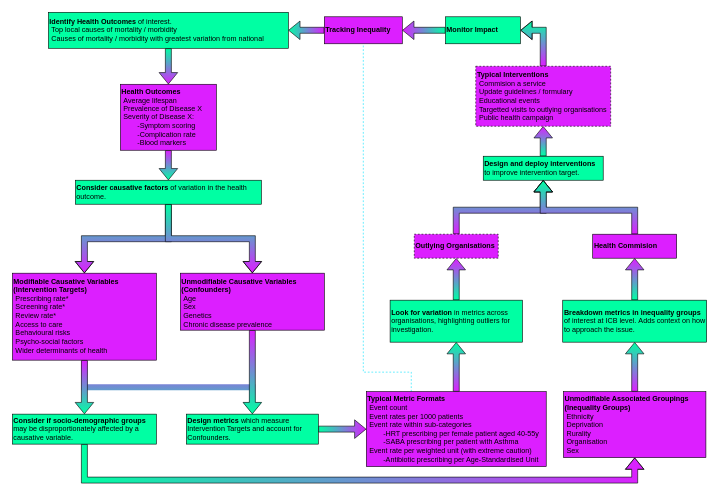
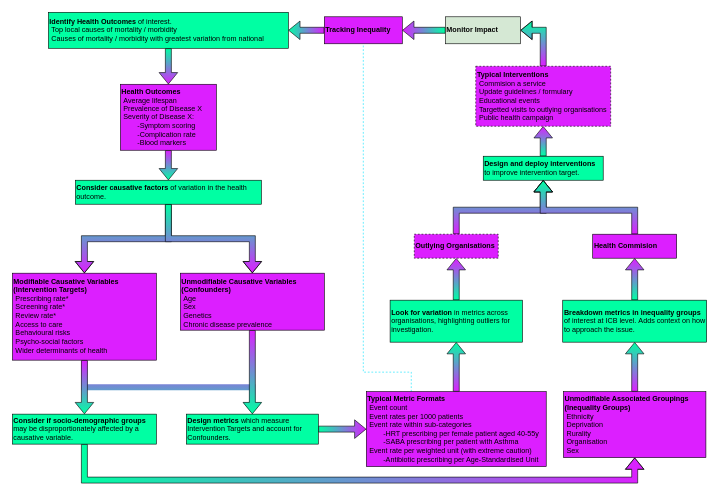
- <mxCell id="27" value="&lt;div&gt;&lt;b&gt;Monitor Impact&lt;/b&gt;&lt;span style=&quot;background-color: transparent; color: light-dark(rgb(0, 0, 0), rgb(255, 255, 255)); white-space: pre;&quot;&gt;&#09;&lt;/span&gt;&lt;/div&gt;" style="rounded=0;whiteSpace=wrap;html=1;align=left;glass=0;fillColor=#00FFA3;" vertex="1" parent="1"><mxGeometry x="742" y="27.5" width="125" height="45" as="geometry" /></mxCell>
+ <mxCell id="27" value="&lt;div&gt;&lt;b&gt;Monitor Impact&lt;/b&gt;&lt;span style=&quot;background-color: transparent; color: light-dark(rgb(0, 0, 0), rgb(255, 255, 255)); white-space: pre;&quot;&gt;&#09;&lt;/span&gt;&lt;/div&gt;" style="rounded=0;whiteSpace=wrap;html=1;align=left;glass=0;fillColor=#d5e8d4;" vertex="1" parent="1"><mxGeometry x="742" y="27.5" width="125" height="45" as="geometry" /></mxCell>
